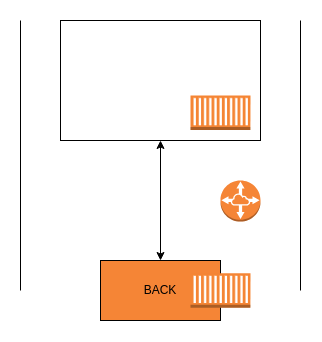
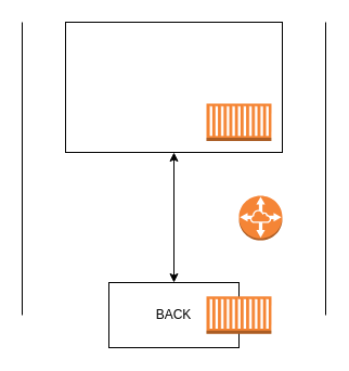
- <mxCell id="3" value="BACK" style="rounded=0;whiteSpace=wrap;html=1;fillColor=#f58536;" vertex="1" parent="1"><mxGeometry x="100" y="260" width="120" height="60" as="geometry" /></mxCell>
+ <mxCell id="3" value="BACK" style="rounded=0;whiteSpace=wrap;html=1;" vertex="1" parent="1"><mxGeometry x="100" y="260" width="120" height="60" as="geometry" /></mxCell>
